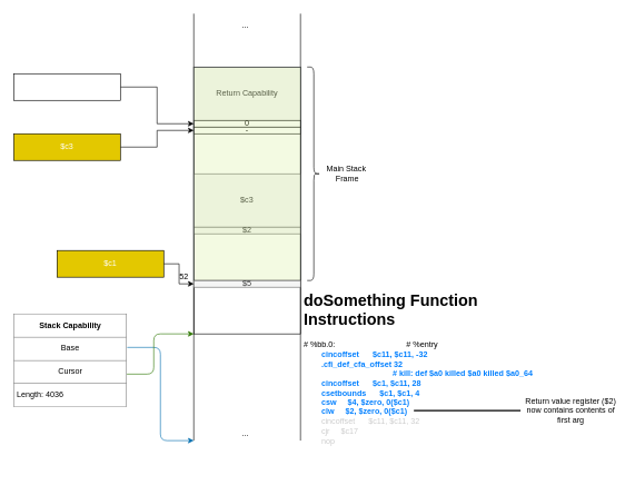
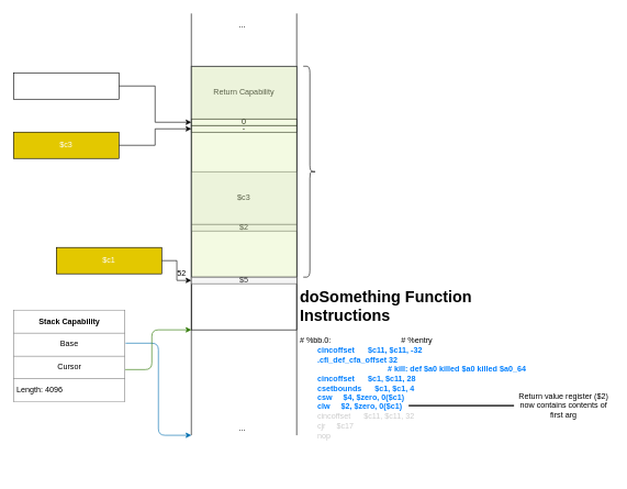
- <mxCell id="22" value="Main Stack&amp;nbsp;&lt;br&gt;Frame" style="text;html=1;align=center;verticalAlign=middle;resizable=0;points=[];autosize=1;" parent="1" vertex="1"><mxGeometry x="480" y="245" width="80" height="30" as="geometry" /></mxCell>
- <mxCell id="6" value="&lt;table border=&quot;1&quot; width=&quot;100%&quot; cellpadding=&quot;4&quot; style=&quot;width: 100% ; height: 100% ; border-collapse: collapse&quot;&gt;&lt;tbody&gt;&lt;tr&gt;&lt;th align=&quot;center&quot;&gt;&lt;b&gt;Stack Capability&lt;/b&gt;&lt;/th&gt;&lt;/tr&gt;&lt;tr&gt;&lt;td align=&quot;center&quot;&gt;Base&lt;/td&gt;&lt;/tr&gt;&lt;tr&gt;&lt;td style=&quot;text-align: center&quot;&gt;Cursor&lt;/td&gt;&lt;/tr&gt;&lt;tr&gt;&lt;td&gt;Length: 4036&lt;/td&gt;&lt;/tr&gt;&lt;/tbody&gt;&lt;/table&gt;" style="text;html=1;strokeColor=none;fillColor=none;overflow=fill;" parent="1" vertex="1"><mxGeometry x="20" y="470" width="170" height="140" as="geometry" /></mxCell>
+ <mxCell id="6" value="&lt;table border=&quot;1&quot; width=&quot;100%&quot; cellpadding=&quot;4&quot; style=&quot;width: 100% ; height: 100% ; border-collapse: collapse&quot;&gt;&lt;tbody&gt;&lt;tr&gt;&lt;th align=&quot;center&quot;&gt;&lt;b&gt;Stack Capability&lt;/b&gt;&lt;/th&gt;&lt;/tr&gt;&lt;tr&gt;&lt;td align=&quot;center&quot;&gt;Base&lt;/td&gt;&lt;/tr&gt;&lt;tr&gt;&lt;td style=&quot;text-align: center&quot;&gt;Cursor&lt;/td&gt;&lt;/tr&gt;&lt;tr&gt;&lt;td&gt;Length: 4096&lt;/td&gt;&lt;/tr&gt;&lt;/tbody&gt;&lt;/table&gt;" style="text;html=1;strokeColor=none;fillColor=none;overflow=fill;" parent="1" vertex="1"><mxGeometry x="20" y="470" width="170" height="140" as="geometry" /></mxCell>
